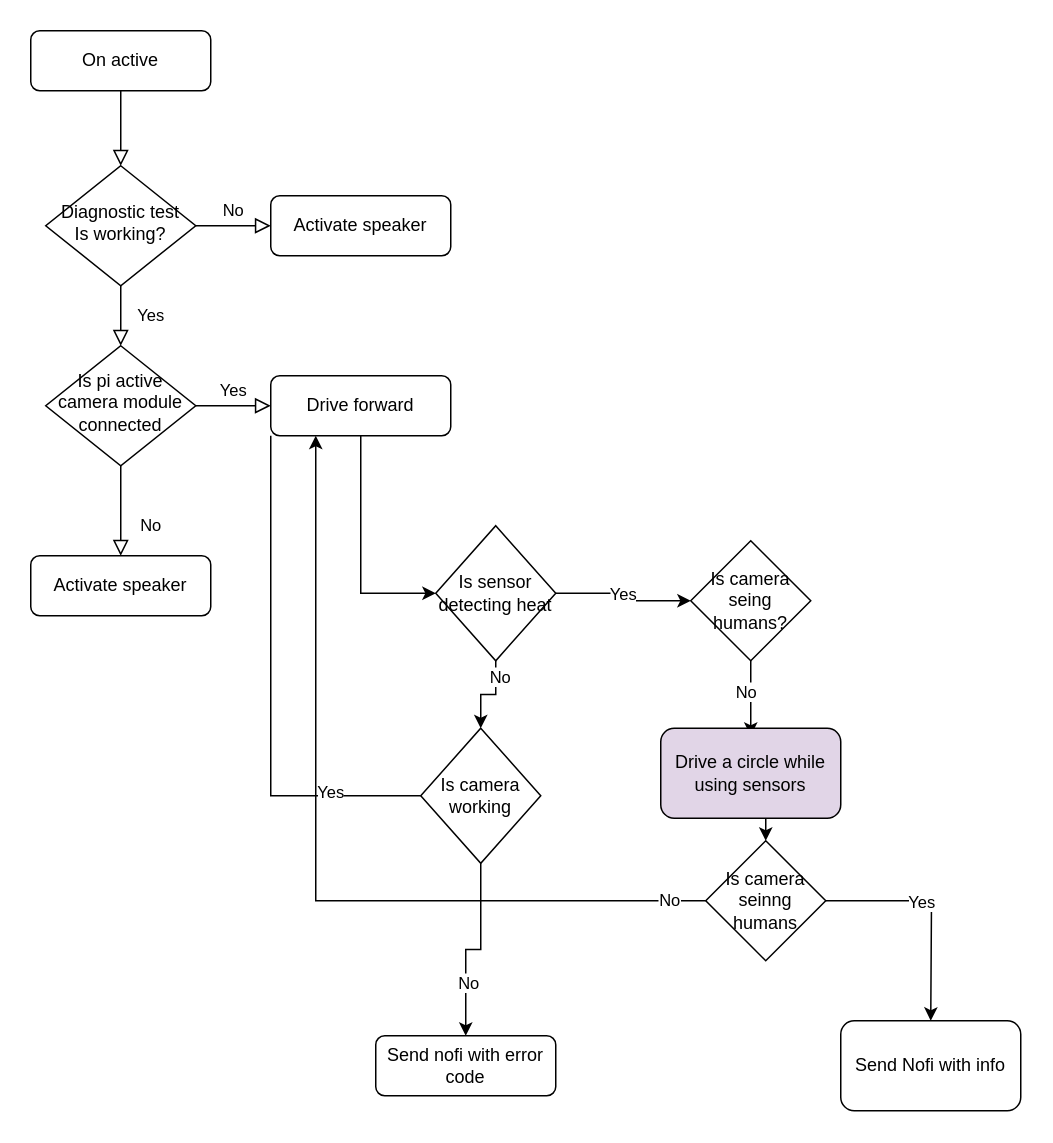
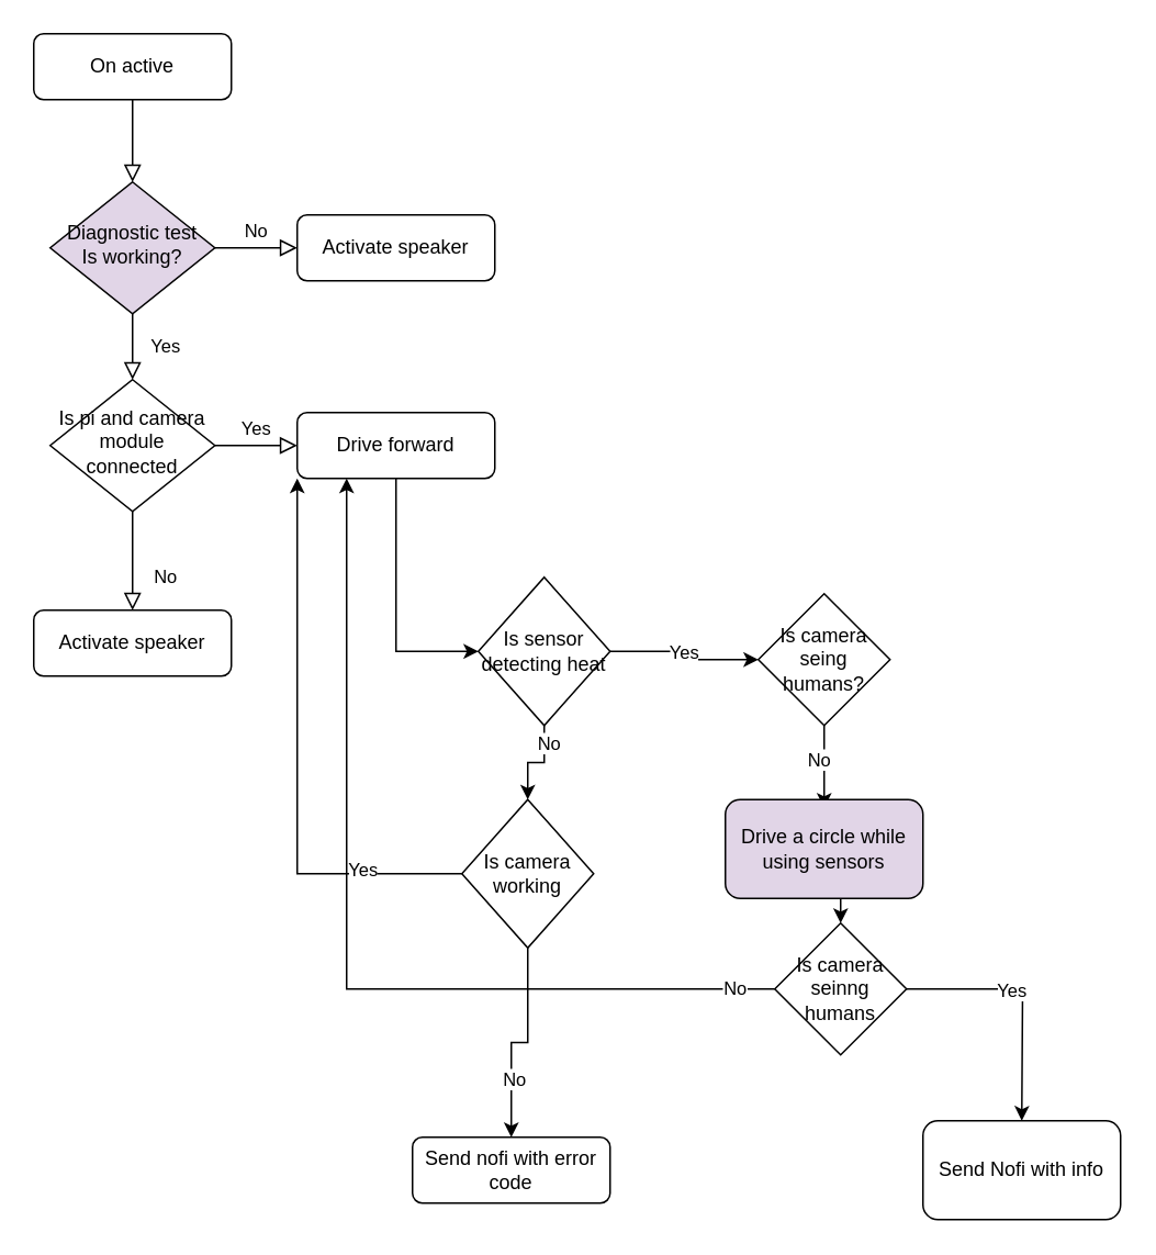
- <mxCell id="6" value="Diagnostic test&lt;br&gt;Is working?" style="rhombus;whiteSpace=wrap;html=1;shadow=0;fontFamily=Helvetica;fontSize=12;align=center;strokeWidth=1;spacing=6;spacingTop=-4;" parent="1" vertex="1"><mxGeometry x="30" y="110" width="100" height="80" as="geometry" /></mxCell>
+ <mxCell id="6" value="Diagnostic test&lt;br&gt;Is working?" style="rhombus;whiteSpace=wrap;html=1;shadow=0;fontFamily=Helvetica;fontSize=12;align=center;strokeWidth=1;spacing=6;spacingTop=-4;fillColor=#e1d5e7;" parent="1" vertex="1"><mxGeometry x="30" y="110" width="100" height="80" as="geometry" /></mxCell>
- <mxCell id="10" value="Is pi active camera module connected" style="rhombus;whiteSpace=wrap;html=1;shadow=0;fontFamily=Helvetica;fontSize=12;align=center;strokeWidth=1;spacing=6;spacingTop=-4;" parent="1" vertex="1"><mxGeometry x="30" y="230" width="100" height="80" as="geometry" /></mxCell>
+ <mxCell id="10" value="Is pi and camera module connected" style="rhombus;whiteSpace=wrap;html=1;shadow=0;fontFamily=Helvetica;fontSize=12;align=center;strokeWidth=1;spacing=6;spacingTop=-4;" parent="1" vertex="1"><mxGeometry x="30" y="230" width="100" height="80" as="geometry" /></mxCell>
- <mxCell id="22" style="edgeStyle=orthogonalEdgeStyle;rounded=0;orthogonalLoop=1;jettySize=auto;html=1;entryX=0;entryY=1;entryDx=0;entryDy=0;endArrow=none;" edge="1" parent="1" source="26" target="13"><mxGeometry relative="1" as="geometry"><Array as="points"><mxPoint x="180" y="530" /></Array></mxGeometry></mxCell>
+ <mxCell id="22" style="edgeStyle=orthogonalEdgeStyle;rounded=0;orthogonalLoop=1;jettySize=auto;html=1;entryX=0;entryY=1;entryDx=0;entryDy=0;" edge="1" parent="1" source="26" target="13"><mxGeometry relative="1" as="geometry"><Array as="points"><mxPoint x="180" y="530" /></Array></mxGeometry></mxCell>
